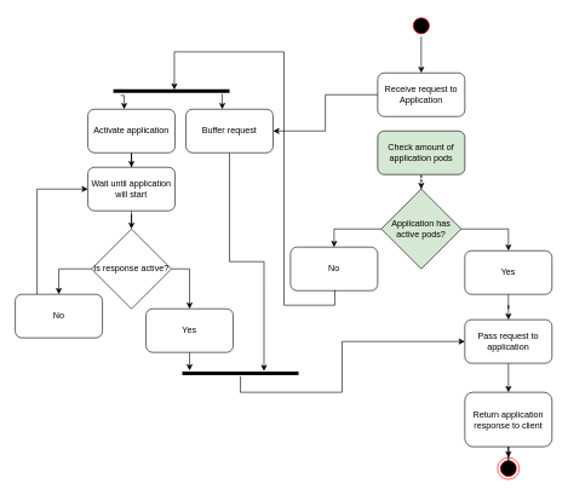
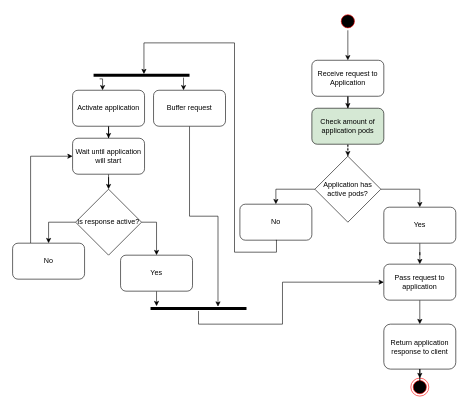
- <mxCell id="4" value="" style="edgeStyle=orthogonalEdgeStyle;rounded=0;orthogonalLoop=1;jettySize=auto;html=1;" edge="1" parent="1" source="5" target="23"><mxGeometry relative="1" as="geometry" /></mxCell>
+ <mxCell id="4" value="" style="edgeStyle=orthogonalEdgeStyle;rounded=0;orthogonalLoop=1;jettySize=auto;html=1;" edge="1" parent="1" source="5" target="7"><mxGeometry relative="1" as="geometry" /></mxCell>
- <mxCell id="10" value="Application has active pods?" style="rhombus;whiteSpace=wrap;html=1;fillColor=#d5e8d4;" vertex="1" parent="1"><mxGeometry x="524" y="260" width="110" height="110" as="geometry" /></mxCell>
+ <mxCell id="10" value="Application has active pods?" style="rhombus;whiteSpace=wrap;html=1;" vertex="1" parent="1"><mxGeometry x="524" y="260" width="110" height="110" as="geometry" /></mxCell>
